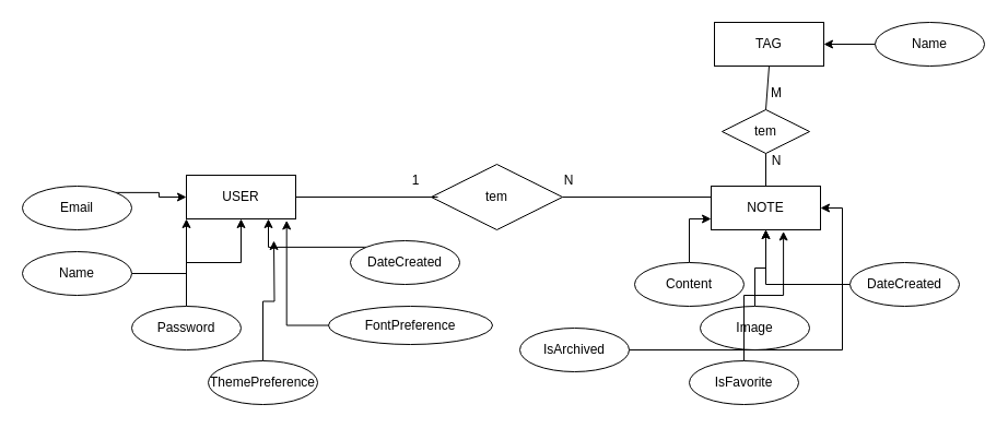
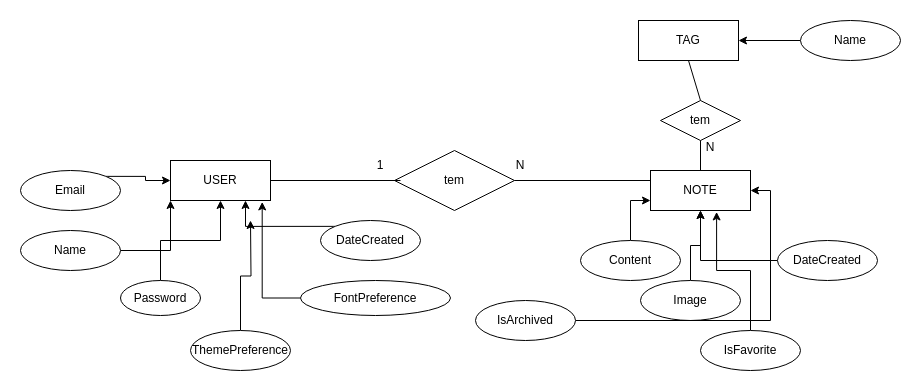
- <mxCell id="26" value="TAG" style="whiteSpace=wrap;html=1;align=center;" vertex="1" parent="1"><mxGeometry x="653" y="20" width="100" height="40" as="geometry" /></mxCell>
+ <mxCell id="26" value="TAG" style="whiteSpace=wrap;html=1;align=center;" vertex="1" parent="1"><mxGeometry x="638" y="20" width="100" height="40" as="geometry" /></mxCell>
- <mxCell id="38" value="M" style="text;html=1;align=center;verticalAlign=middle;whiteSpace=wrap;rounded=0;" vertex="1" parent="1"><mxGeometry x="680" y="70" width="60" height="30" as="geometry" /></mxCell>
- <mxCell id="8" value="Password" style="ellipse;whiteSpace=wrap;html=1;align=center;" vertex="1" parent="1"><mxGeometry x="120" y="280" width="100" height="40" as="geometry" /></mxCell>
+ <mxCell id="8" value="Password" style="ellipse;whiteSpace=wrap;html=1;align=center;" vertex="1" parent="1"><mxGeometry x="120" y="280" width="80" height="35" as="geometry" /></mxCell>
- <mxCell id="25" value="IsFavorite" style="ellipse;whiteSpace=wrap;html=1;align=center;" vertex="1" parent="1"><mxGeometry x="630" y="330" width="100" height="40" as="geometry" /></mxCell>
+ <mxCell id="25" value="IsFavorite" style="ellipse;whiteSpace=wrap;html=1;align=center;" vertex="1" parent="1"><mxGeometry x="700" y="330" width="100" height="40" as="geometry" /></mxCell>
